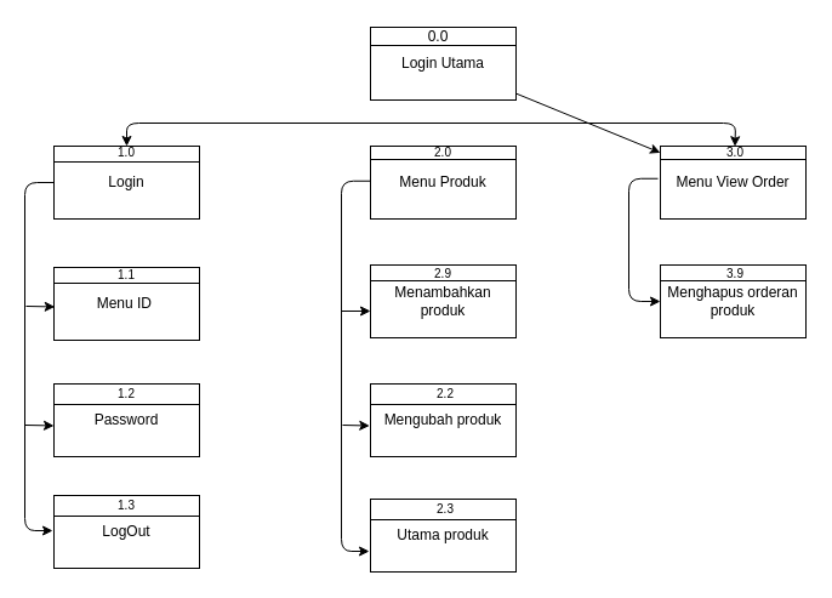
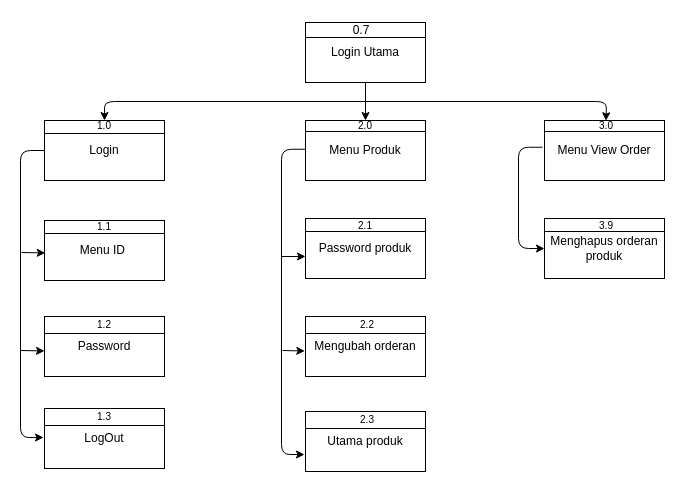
- <mxCell id="9" value="0.0" style="text;html=1;strokeColor=none;fillColor=none;align=center;verticalAlign=middle;whiteSpace=wrap;rounded=0;" vertex="1" parent="1"><mxGeometry x="341" y="20" width="40" height="20" as="geometry" /></mxCell>
+ <mxCell id="9" value="0.7" style="text;html=1;strokeColor=none;fillColor=none;align=center;verticalAlign=middle;whiteSpace=wrap;rounded=0;" vertex="1" parent="1"><mxGeometry x="341" y="20" width="40" height="20" as="geometry" /></mxCell>
- <mxCell id="8" value="" style="endArrow=classic;html=1;" edge="1" parent="1" source="2" target="5"><mxGeometry width="50" height="50" relative="1" as="geometry"><mxPoint x="314" y="249" as="sourcePoint" /><mxPoint x="306" y="112" as="targetPoint" /></mxGeometry></mxCell>
+ <mxCell id="8" value="" style="endArrow=classic;html=1;" edge="1" parent="1" source="2" target="4"><mxGeometry width="50" height="50" relative="1" as="geometry"><mxPoint x="314" y="249" as="sourcePoint" /><mxPoint x="306" y="112" as="targetPoint" /></mxGeometry></mxCell>
- <mxCell id="28" value="&lt;span style=&quot;font-size: 10px&quot;&gt;2.9&lt;/span&gt;" style="text;html=1;strokeColor=none;fillColor=none;align=center;verticalAlign=middle;whiteSpace=wrap;rounded=0;" vertex="1" parent="1"><mxGeometry x="345" y="215" width="40" height="20" as="geometry" /></mxCell>
+ <mxCell id="28" value="&lt;span style=&quot;font-size: 10px&quot;&gt;2.1&lt;/span&gt;" style="text;html=1;strokeColor=none;fillColor=none;align=center;verticalAlign=middle;whiteSpace=wrap;rounded=0;" vertex="1" parent="1"><mxGeometry x="345" y="215" width="40" height="20" as="geometry" /></mxCell>
- <mxCell id="20" value="Menambahkan produk" style="rounded=0;whiteSpace=wrap;html=1;" vertex="1" parent="1"><mxGeometry x="305" y="218" width="120" height="60" as="geometry" /></mxCell>
+ <mxCell id="20" value="Password produk" style="rounded=0;whiteSpace=wrap;html=1;" vertex="1" parent="1"><mxGeometry x="305" y="218" width="120" height="60" as="geometry" /></mxCell>
- <mxCell id="22" value="Mengubah produk" style="rounded=0;whiteSpace=wrap;html=1;" vertex="1" parent="1"><mxGeometry x="305" y="316" width="120" height="60" as="geometry" /></mxCell>
+ <mxCell id="22" value="Mengubah orderan" style="rounded=0;whiteSpace=wrap;html=1;" vertex="1" parent="1"><mxGeometry x="305" y="316" width="120" height="60" as="geometry" /></mxCell>
